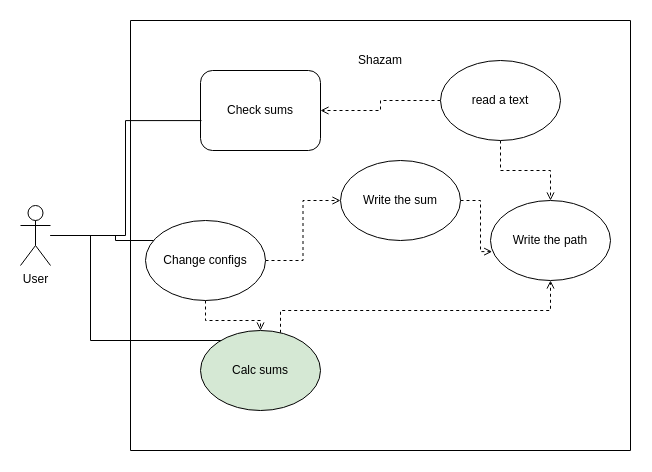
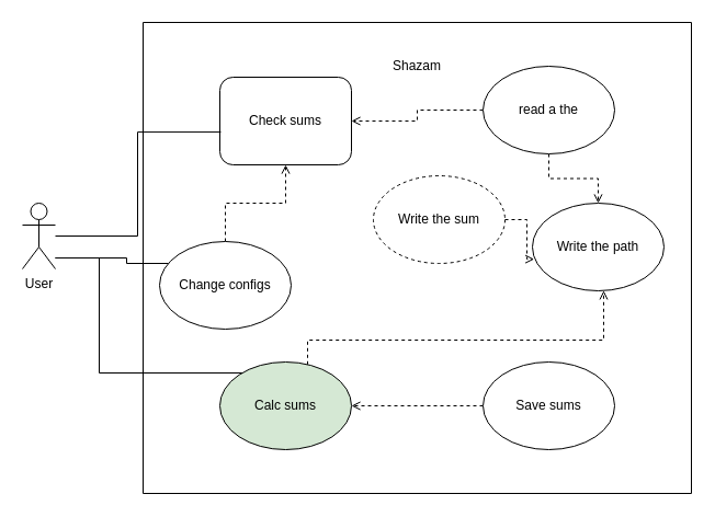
- <mxCell id="12" value="read a text" style="ellipse;whiteSpace=wrap;html=1;" parent="2" vertex="1"><mxGeometry x="310" y="40" width="120" height="80" as="geometry" /></mxCell>
+ <mxCell id="12" value="read a the" style="ellipse;whiteSpace=wrap;html=1;" parent="2" vertex="1"><mxGeometry x="310" y="40" width="120" height="80" as="geometry" /></mxCell>
- <mxCell id="14" value="Write the sum" style="ellipse;whiteSpace=wrap;html=1;" parent="2" vertex="1"><mxGeometry x="210" y="140" width="120" height="80" as="geometry" /></mxCell>
+ <mxCell id="14" value="Write the sum" style="ellipse;whiteSpace=wrap;html=1;dashed=1;" parent="2" vertex="1"><mxGeometry x="210" y="140" width="120" height="80" as="geometry" /></mxCell>
- <mxCell id="5" style="edgeStyle=orthogonalEdgeStyle;rounded=0;orthogonalLoop=1;jettySize=auto;html=1;dashed=1;endArrow=open;endFill=0;" parent="2" source="6" target="14" edge="1"><mxGeometry relative="1" as="geometry" /></mxCell>
+ <mxCell id="5" style="edgeStyle=orthogonalEdgeStyle;rounded=0;orthogonalLoop=1;jettySize=auto;html=1;entryX=0.5;entryY=1;entryDx=0;entryDy=0;dashed=1;endArrow=open;endFill=0;" parent="2" source="6" target="3" edge="1"><mxGeometry relative="1" as="geometry" /></mxCell>
- <mxCell id="21" value="User" style="shape=umlActor;verticalLabelPosition=bottom;verticalAlign=top;html=1;outlineConnect=0;" parent="1" vertex="1"><mxGeometry x="20" y="205" width="30" height="60" as="geometry" /></mxCell>
+ <mxCell id="21" value="User" style="shape=umlActor;verticalLabelPosition=bottom;verticalAlign=top;html=1;outlineConnect=0;" parent="1" vertex="1"><mxGeometry x="20" y="185" width="30" height="60" as="geometry" /></mxCell>
- <mxCell id="9" value="Write the path" style="ellipse;whiteSpace=wrap;html=1;" parent="2" vertex="1"><mxGeometry x="360" y="180" width="120" height="80" as="geometry" /></mxCell>
+ <mxCell id="9" value="Write the path" style="ellipse;whiteSpace=wrap;html=1;" parent="2" vertex="1"><mxGeometry x="355" y="165" width="120" height="80" as="geometry" /></mxCell>
- <mxCell id="4" style="edgeStyle=orthogonalEdgeStyle;rounded=0;orthogonalLoop=1;jettySize=auto;html=1;dashed=1;endArrow=open;endFill=0;" parent="2" source="6" target="8" edge="1"><mxGeometry relative="1" as="geometry" /></mxCell>
+ <mxCell id="15" style="edgeStyle=orthogonalEdgeStyle;rounded=0;orthogonalLoop=1;jettySize=auto;html=1;dashed=1;endArrow=open;endFill=0;" edge="1" parent="2" source="16" target="8"><mxGeometry relative="1" as="geometry" /></mxCell>
+ <mxCell id="16" value="Save sums" style="ellipse;whiteSpace=wrap;html=1;" vertex="1" parent="2"><mxGeometry x="310" y="310" width="120" height="80" as="geometry" /></mxCell>
